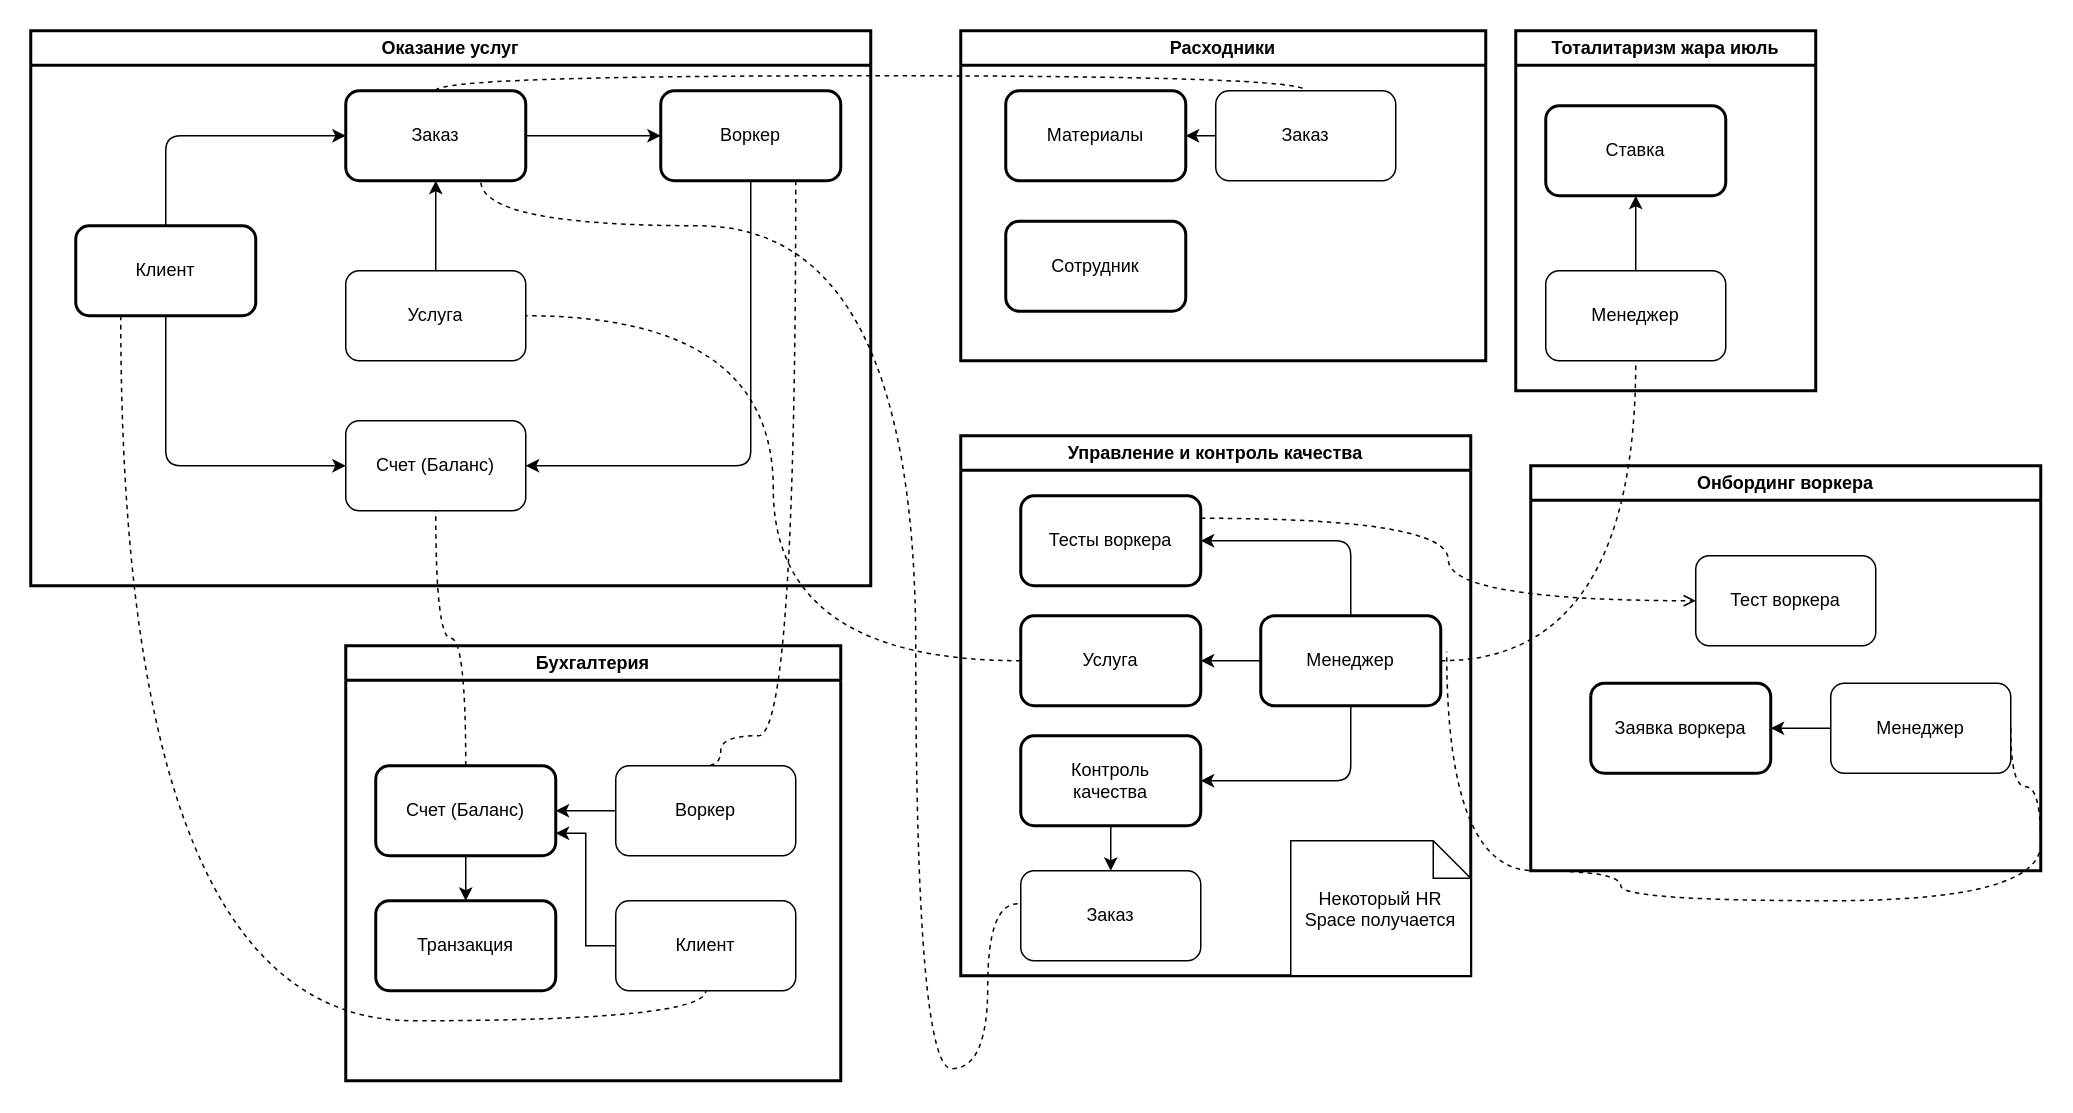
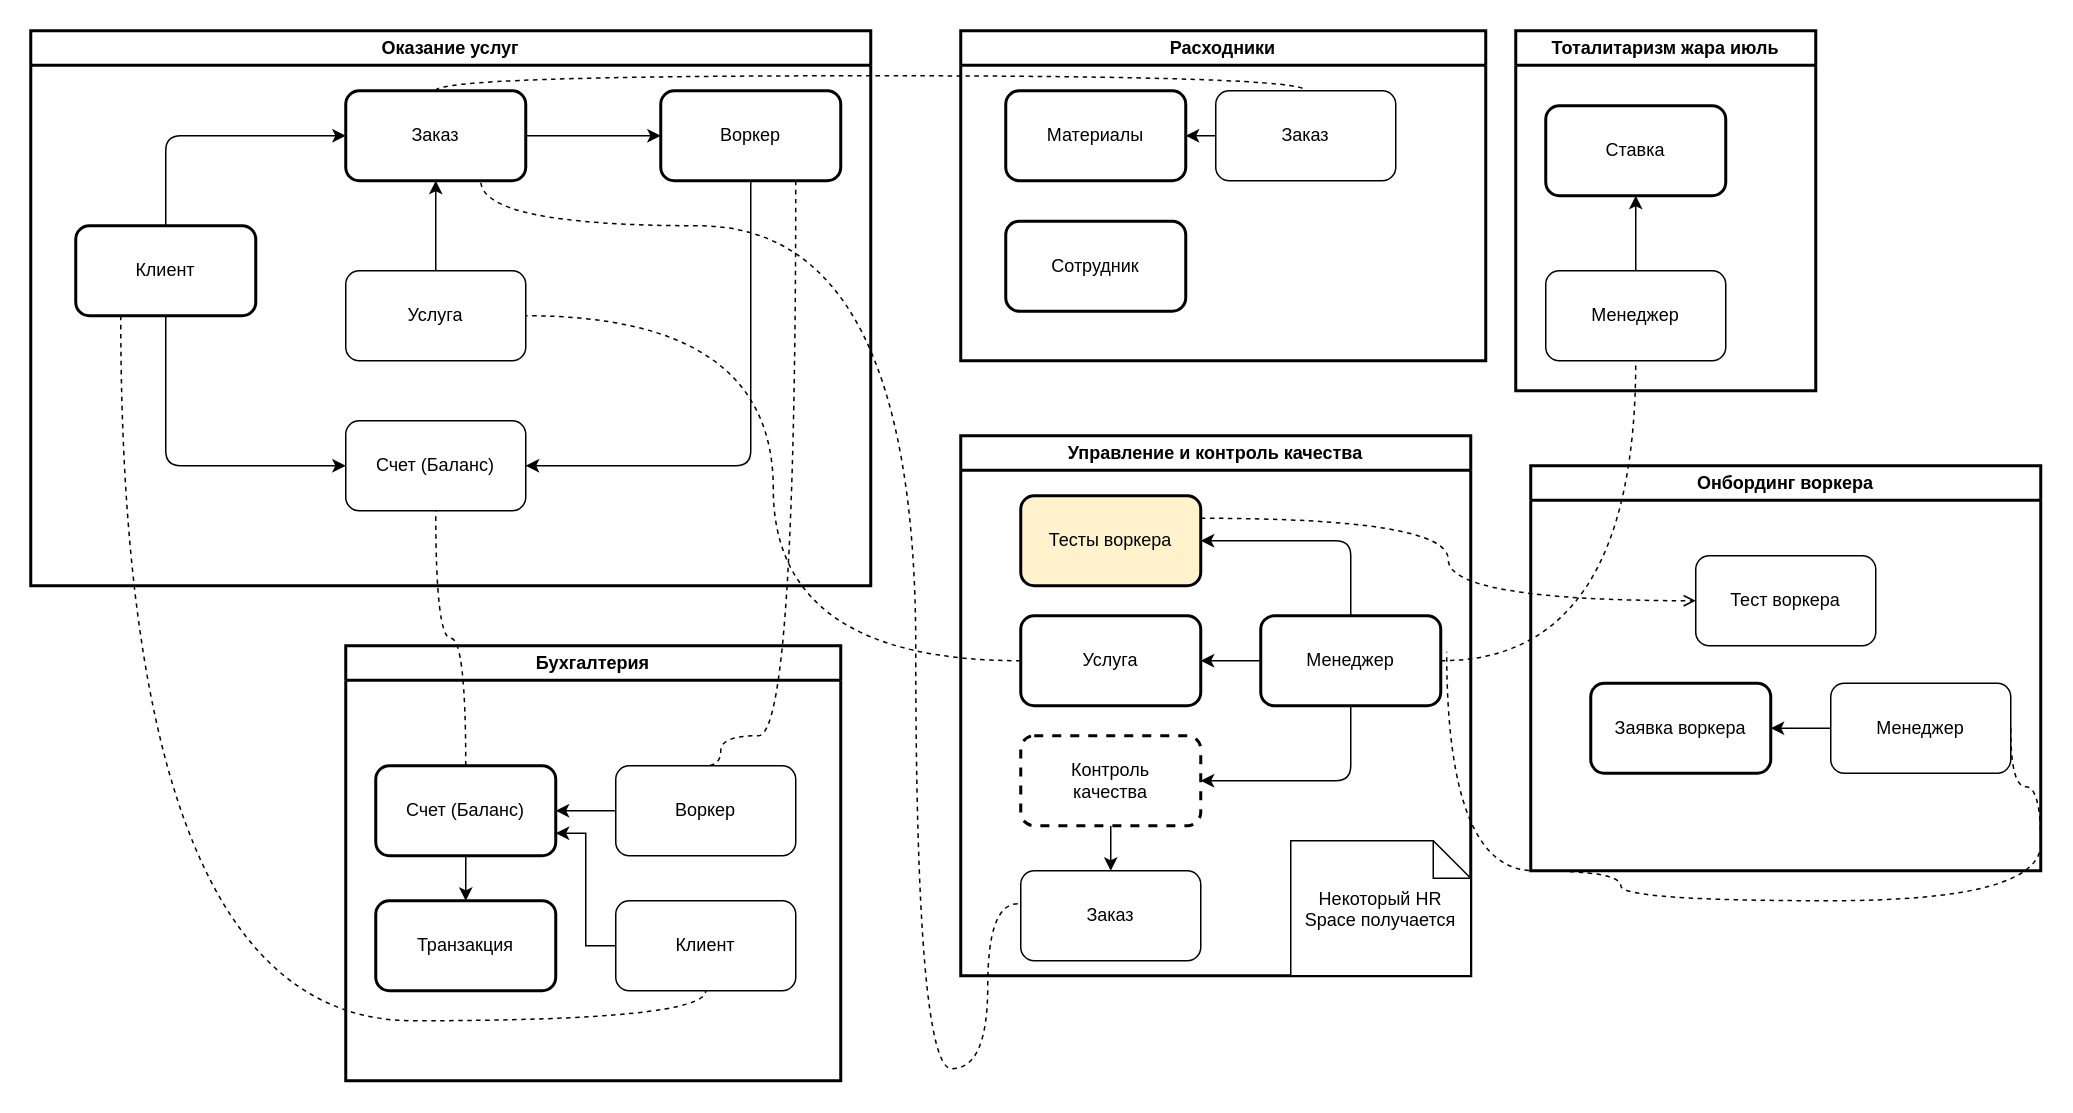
- <mxCell id="49" value="Тесты воркера" style="rounded=1;whiteSpace=wrap;html=1;strokeWidth=2;" vertex="1" parent="44"><mxGeometry x="40" y="40" width="120" height="60" as="geometry" /></mxCell>
+ <mxCell id="49" value="Тесты воркера" style="rounded=1;whiteSpace=wrap;html=1;strokeWidth=2;fillColor=#fff2cc;" vertex="1" parent="44"><mxGeometry x="40" y="40" width="120" height="60" as="geometry" /></mxCell>
- <mxCell id="48" value="Контроль&lt;br&gt;качества" style="rounded=1;whiteSpace=wrap;html=1;strokeWidth=2;" vertex="1" parent="44"><mxGeometry x="40" y="200" width="120" height="60" as="geometry" /></mxCell>
+ <mxCell id="48" value="Контроль&lt;br&gt;качества" style="rounded=1;whiteSpace=wrap;html=1;strokeWidth=2;dashed=1;" vertex="1" parent="44"><mxGeometry x="40" y="200" width="120" height="60" as="geometry" /></mxCell>
